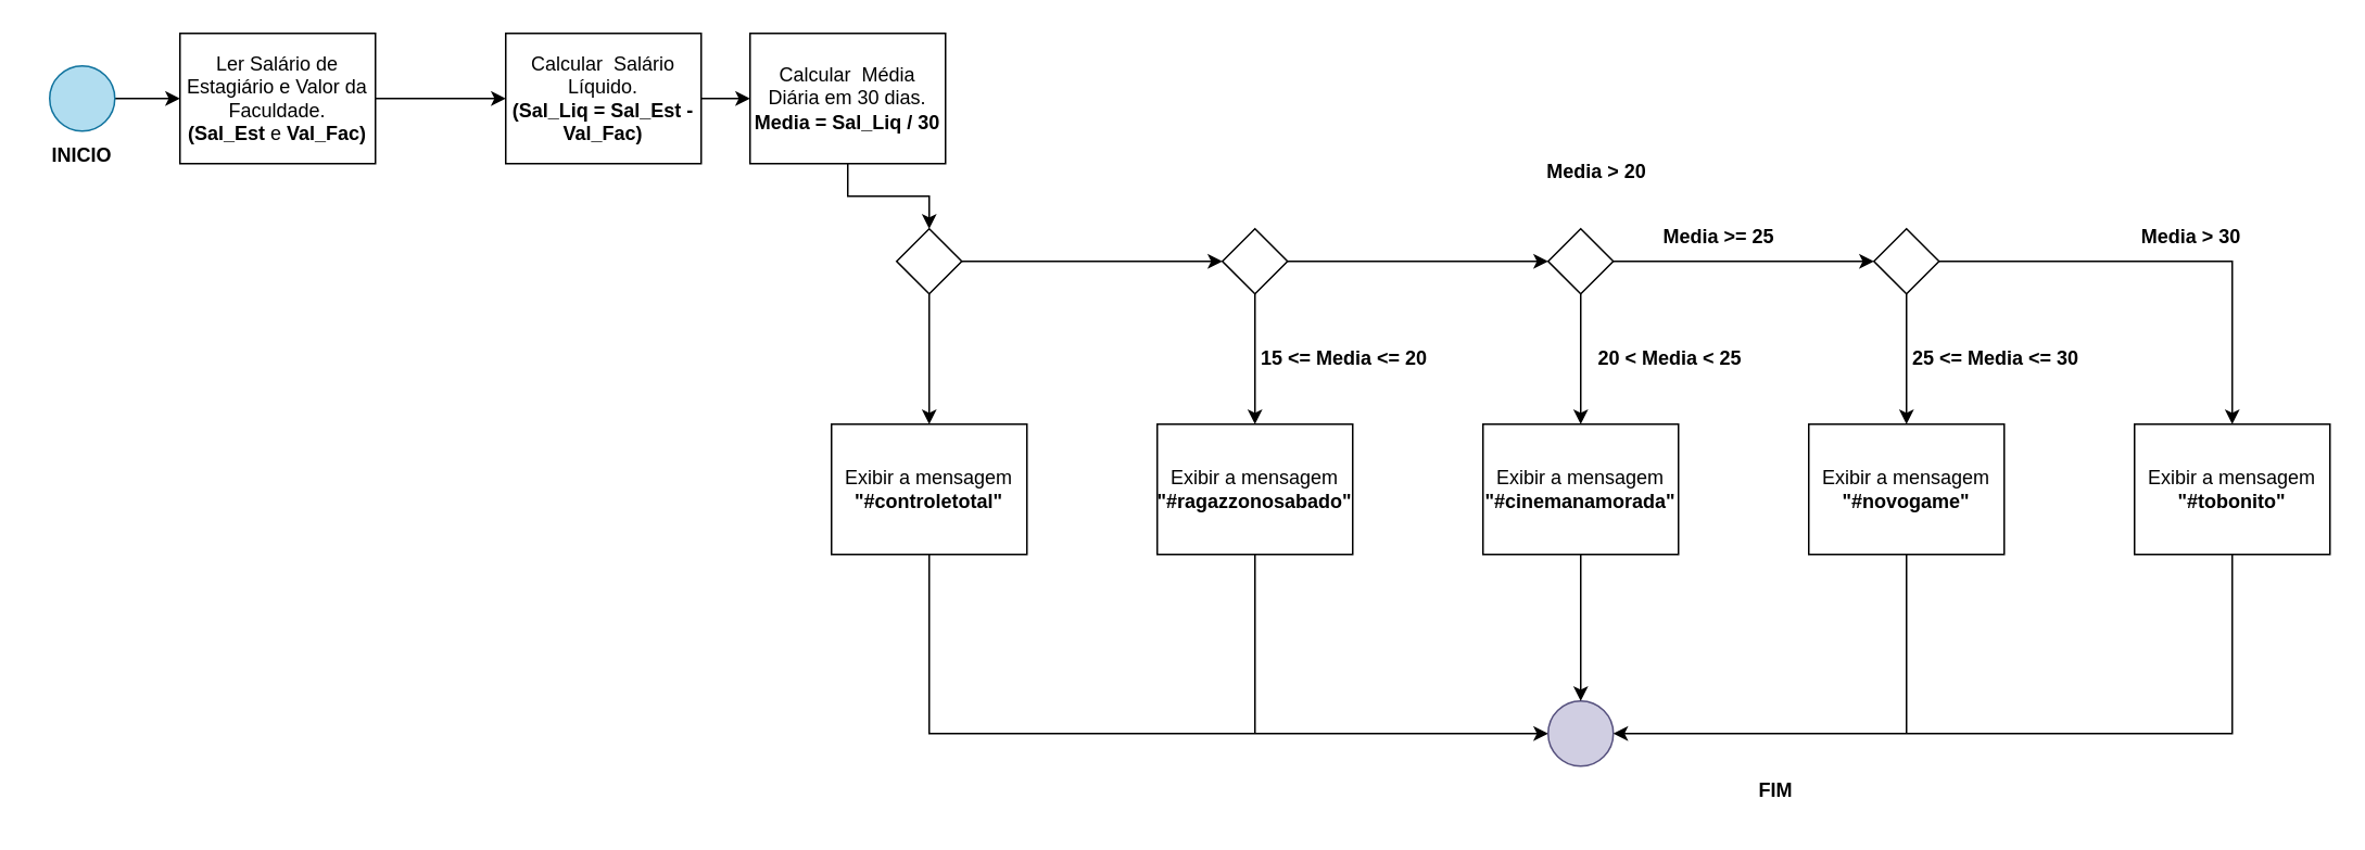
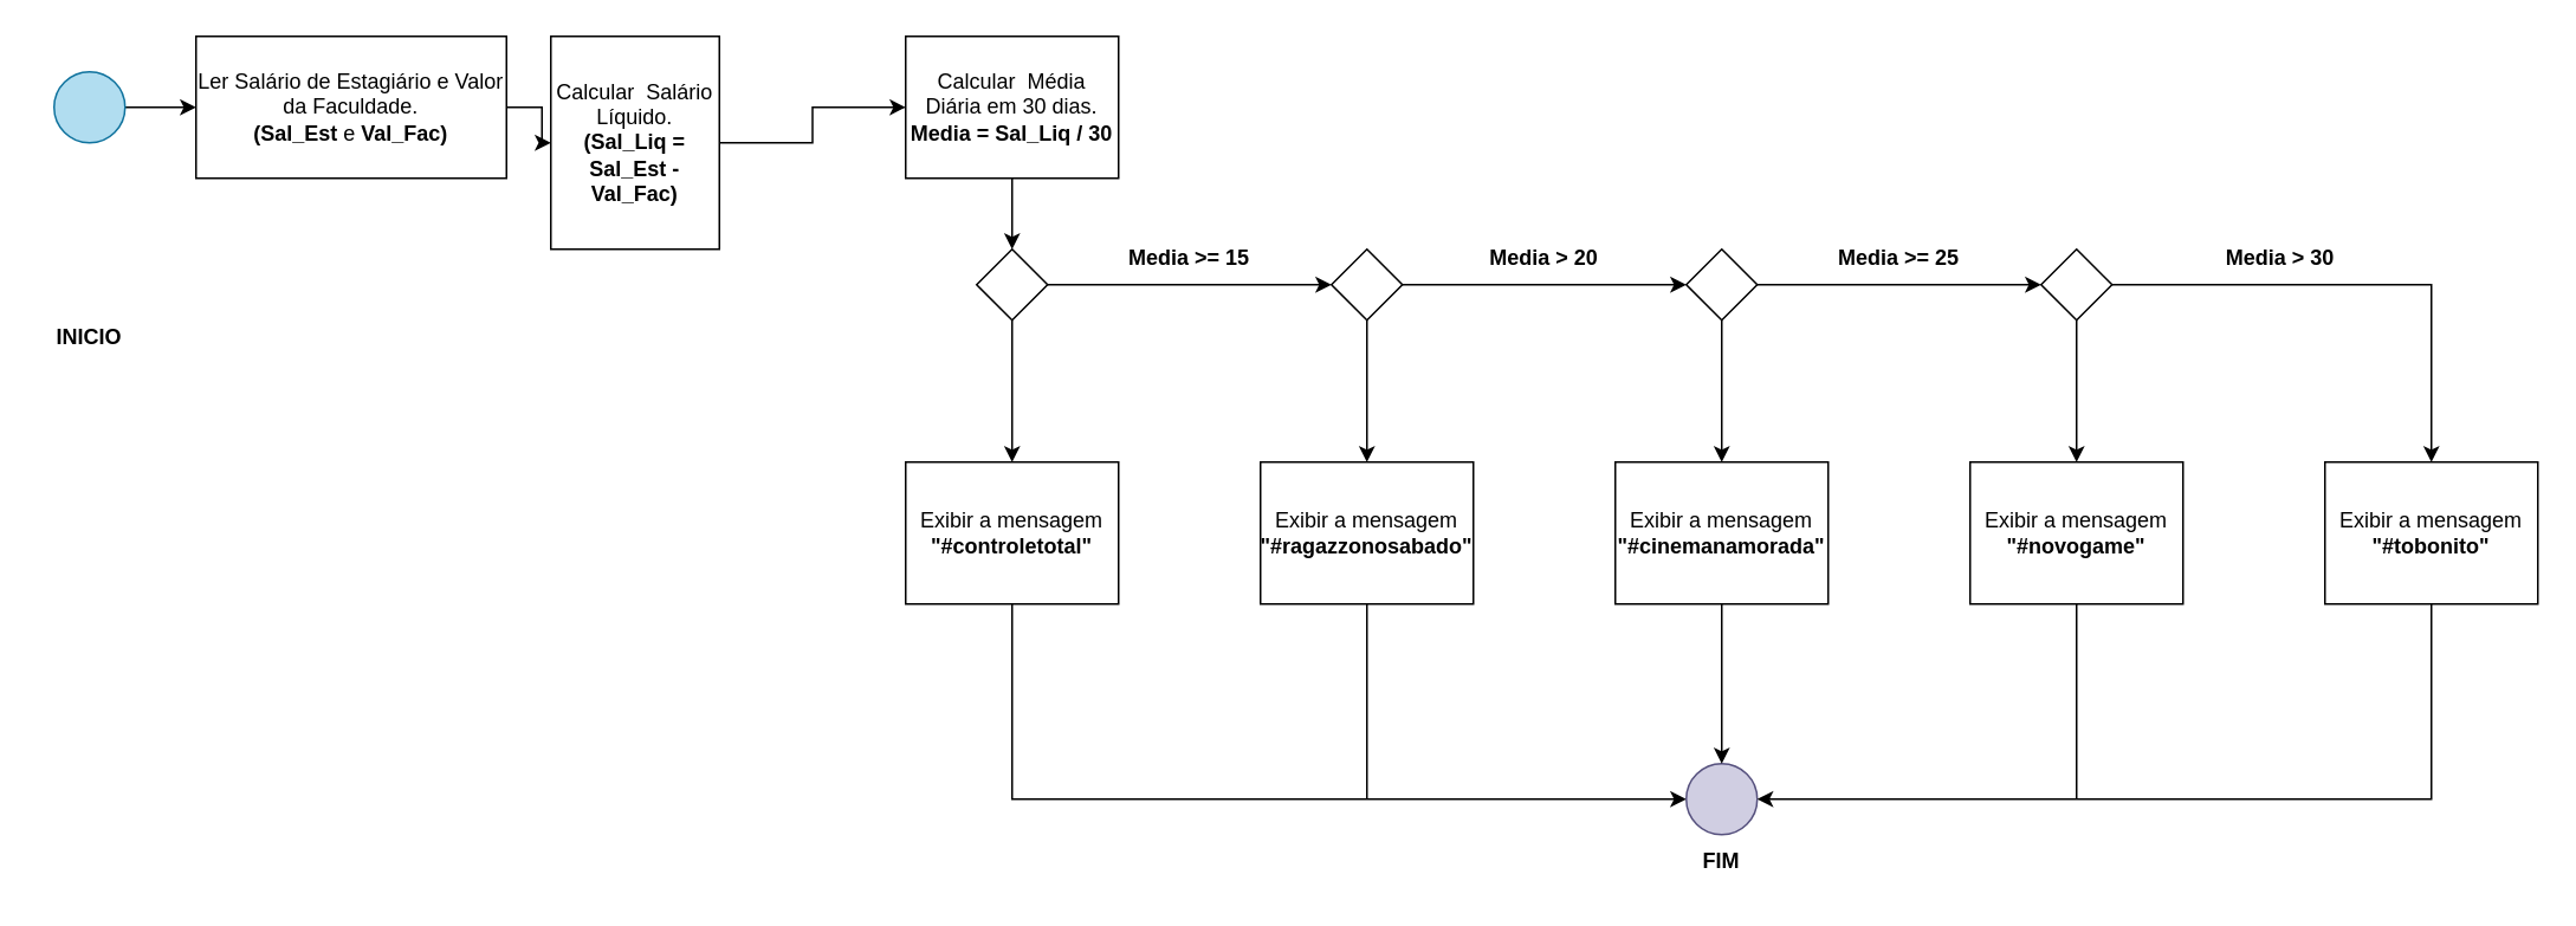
- <mxCell id="5" value="Ler Salário de Estagiário e Valor da Faculdade.&lt;br&gt;&lt;b&gt;(Sal_Est&amp;nbsp;&lt;/b&gt;e &lt;b&gt;Val_Fac)&lt;/b&gt;" style="whiteSpace=wrap;html=1;" parent="1" vertex="1"><mxGeometry x="110" y="20" width="120" height="80" as="geometry" /></mxCell>
+ <mxCell id="5" value="Ler Salário de Estagiário e Valor da Faculdade.&lt;br&gt;&lt;b&gt;(Sal_Est&amp;nbsp;&lt;/b&gt;e &lt;b&gt;Val_Fac)&lt;/b&gt;" style="whiteSpace=wrap;html=1;" parent="1" vertex="1"><mxGeometry x="110" y="20" width="175" height="80" as="geometry" /></mxCell>
- <mxCell id="7" value="Calcular&amp;nbsp; Salário Líquido.&lt;br&gt;&lt;b&gt;(Sal_Liq = Sal_Est - Val_Fac)&lt;/b&gt;" style="whiteSpace=wrap;html=1;" parent="1" vertex="1"><mxGeometry x="310" y="20" width="120" height="80" as="geometry" /></mxCell>
+ <mxCell id="7" value="Calcular&amp;nbsp; Salário Líquido.&lt;br&gt;&lt;b&gt;(Sal_Liq = Sal_Est - Val_Fac)&lt;/b&gt;" style="whiteSpace=wrap;html=1;" parent="1" vertex="1"><mxGeometry x="310" y="20" width="95" height="120" as="geometry" /></mxCell>
- <mxCell id="9" value="Calcular&amp;nbsp; Média Diária em 30 dias.&lt;br&gt;&lt;b&gt;Media = Sal_Liq / 30&lt;/b&gt;" style="whiteSpace=wrap;html=1;" parent="1" vertex="1"><mxGeometry x="460" y="20" width="120" height="80" as="geometry" /></mxCell>
+ <mxCell id="9" value="Calcular&amp;nbsp; Média Diária em 30 dias.&lt;br&gt;&lt;b&gt;Media = Sal_Liq / 30&lt;/b&gt;" style="whiteSpace=wrap;html=1;" parent="1" vertex="1"><mxGeometry x="510" y="20" width="120" height="80" as="geometry" /></mxCell>
- <mxCell id="41" value="&lt;b&gt;INICIO&lt;/b&gt;" style="text;html=1;strokeColor=none;fillColor=none;align=center;verticalAlign=middle;whiteSpace=wrap;rounded=0;" vertex="1" parent="1"><mxGeometry x="20" y="80" width="60" height="30" as="geometry" /></mxCell>
+ <mxCell id="41" value="&lt;b&gt;INICIO&lt;/b&gt;" style="text;html=1;strokeColor=none;fillColor=none;align=center;verticalAlign=middle;whiteSpace=wrap;rounded=0;" vertex="1" parent="1"><mxGeometry x="20" y="175" width="60" height="30" as="geometry" /></mxCell>
- <mxCell id="25" value="&lt;b style=&quot;border-color: var(--border-color);&quot;&gt;Media &amp;gt; 20&lt;/b&gt;" style="text;html=1;strokeColor=none;fillColor=none;align=center;verticalAlign=middle;whiteSpace=wrap;rounded=0;" vertex="1" parent="1"><mxGeometry x="940" y="90" width="80" height="30" as="geometry" /></mxCell>
+ <mxCell id="25" value="&lt;b style=&quot;border-color: var(--border-color);&quot;&gt;Media &amp;gt; 20&lt;/b&gt;" style="text;html=1;strokeColor=none;fillColor=none;align=center;verticalAlign=middle;whiteSpace=wrap;rounded=0;" vertex="1" parent="1"><mxGeometry x="830" y="130" width="80" height="30" as="geometry" /></mxCell>
+ <mxCell id="20" value="&lt;b style=&quot;border-color: var(--border-color);&quot;&gt;Media &amp;gt;= 15&lt;/b&gt;" style="text;html=1;strokeColor=none;fillColor=none;align=center;verticalAlign=middle;whiteSpace=wrap;rounded=0;" vertex="1" parent="1"><mxGeometry x="630" y="130" width="80" height="30" as="geometry" /></mxCell>
- <mxCell id="32" value="&lt;b style=&quot;border-color: var(--border-color);&quot;&gt;Media &amp;gt;= 25&lt;/b&gt;" style="text;html=1;strokeColor=none;fillColor=none;align=center;verticalAlign=middle;whiteSpace=wrap;rounded=0;" vertex="1" parent="1"><mxGeometry x="1015" y="130" width="80" height="30" as="geometry" /></mxCell>
+ <mxCell id="32" value="&lt;b style=&quot;border-color: var(--border-color);&quot;&gt;Media &amp;gt;= 25&lt;/b&gt;" style="text;html=1;strokeColor=none;fillColor=none;align=center;verticalAlign=middle;whiteSpace=wrap;rounded=0;" vertex="1" parent="1"><mxGeometry x="1030" y="130" width="80" height="30" as="geometry" /></mxCell>
- <mxCell id="37" value="&lt;div&gt;&lt;b&gt;Media &amp;gt; 30&lt;/b&gt;&lt;/div&gt;" style="text;html=1;strokeColor=none;fillColor=none;align=center;verticalAlign=middle;whiteSpace=wrap;rounded=0;" vertex="1" parent="1"><mxGeometry x="1280" y="132.5" width="130" height="25" as="geometry" /></mxCell>
+ <mxCell id="37" value="&lt;div&gt;&lt;b&gt;Media &amp;gt; 30&lt;/b&gt;&lt;/div&gt;" style="text;html=1;strokeColor=none;fillColor=none;align=center;verticalAlign=middle;whiteSpace=wrap;rounded=0;" vertex="1" parent="1"><mxGeometry x="1220" y="132.5" width="130" height="25" as="geometry" /></mxCell>
- <mxCell id="21" value="&lt;div&gt;&lt;b&gt;15 &amp;lt;= Media &amp;lt;= 20&lt;/b&gt;&lt;/div&gt;" style="text;html=1;strokeColor=none;fillColor=none;align=center;verticalAlign=middle;whiteSpace=wrap;rounded=0;" vertex="1" parent="1"><mxGeometry x="760" y="180" width="130" height="80" as="geometry" /></mxCell>
- <mxCell id="28" value="&lt;div&gt;&lt;b&gt;20 &amp;lt; Media &amp;lt; 25&lt;/b&gt;&lt;/div&gt;" style="text;html=1;strokeColor=none;fillColor=none;align=center;verticalAlign=middle;whiteSpace=wrap;rounded=0;" vertex="1" parent="1"><mxGeometry x="960" y="180" width="130" height="80" as="geometry" /></mxCell>
- <mxCell id="34" value="&lt;div&gt;&lt;b&gt;25 &amp;lt;= Media &amp;lt;= 30&lt;/b&gt;&lt;/div&gt;" style="text;html=1;strokeColor=none;fillColor=none;align=center;verticalAlign=middle;whiteSpace=wrap;rounded=0;" vertex="1" parent="1"><mxGeometry x="1160" y="180" width="130" height="80" as="geometry" /></mxCell>
- <mxCell id="40" value="&lt;b&gt;FIM&lt;/b&gt;" style="text;html=1;strokeColor=none;fillColor=none;align=center;verticalAlign=middle;whiteSpace=wrap;rounded=0;" vertex="1" parent="1"><mxGeometry x="1060" y="470" width="60" height="30" as="geometry" /></mxCell>
+ <mxCell id="40" value="&lt;b&gt;FIM&lt;/b&gt;" style="text;html=1;strokeColor=none;fillColor=none;align=center;verticalAlign=middle;whiteSpace=wrap;rounded=0;" vertex="1" parent="1"><mxGeometry x="940" y="470" width="60" height="30" as="geometry" /></mxCell>
